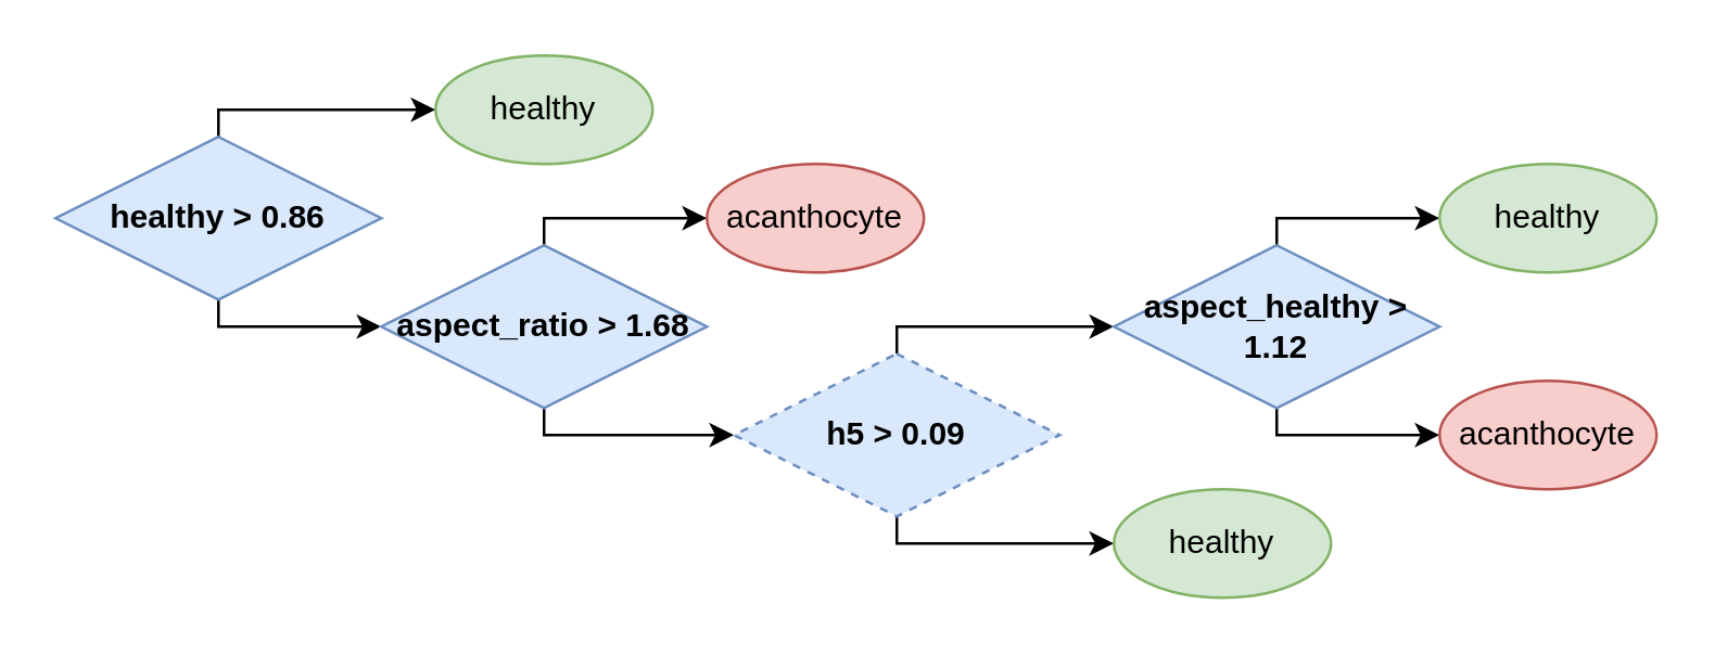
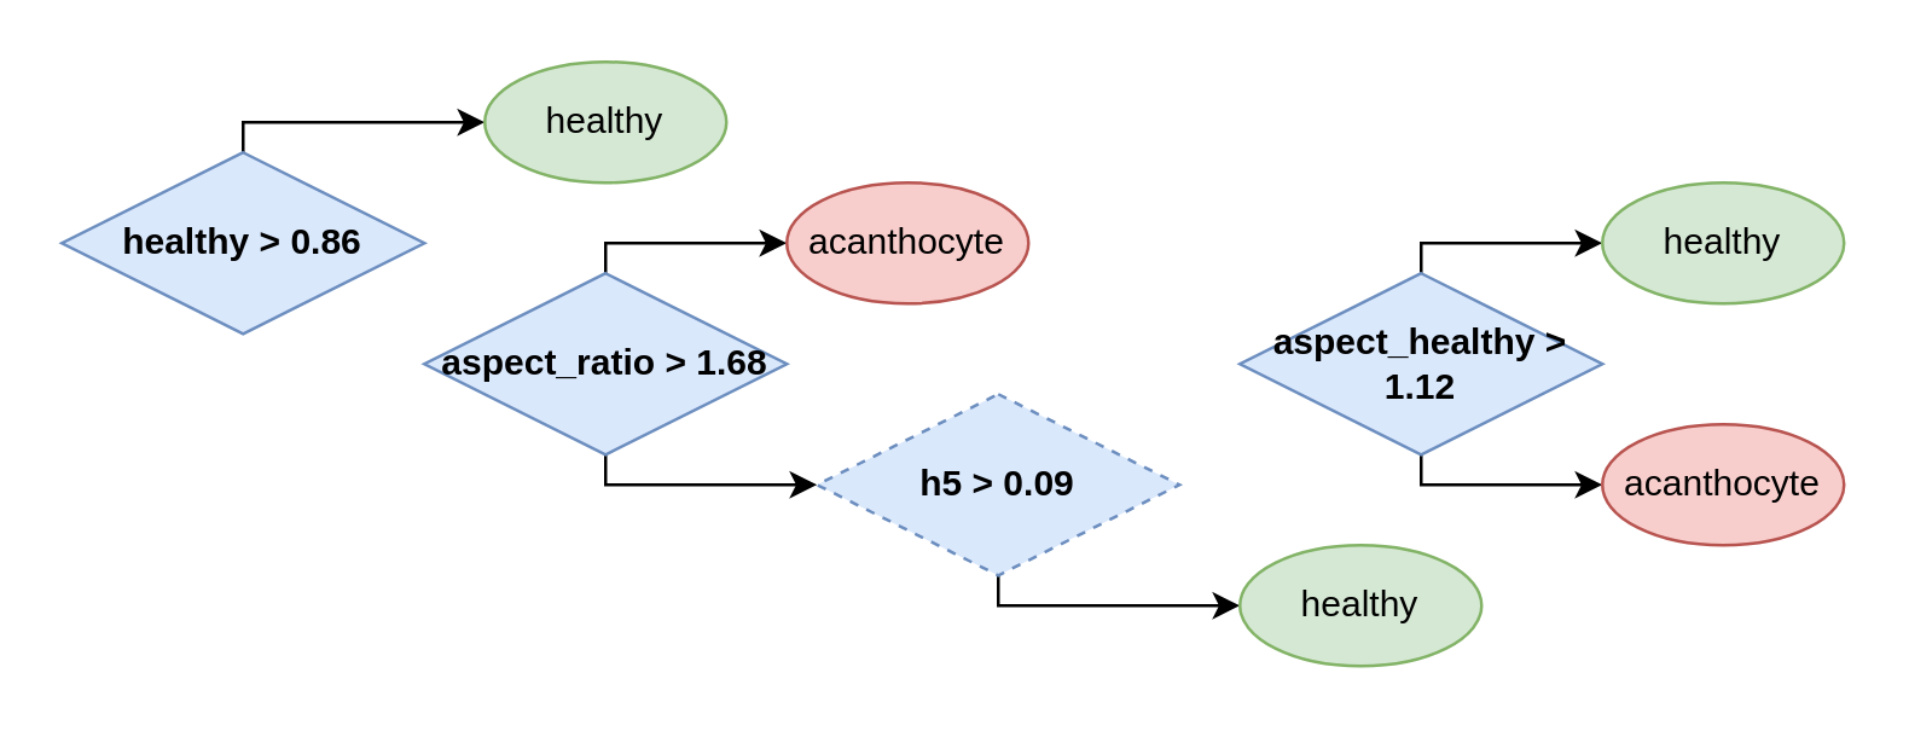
- <mxCell id="2" value="" style="edgeStyle=orthogonalEdgeStyle;rounded=0;orthogonalLoop=1;jettySize=auto;html=1;entryX=0;entryY=0.5;entryDx=0;entryDy=0;" edge="1" parent="1" source="4" target="7"><mxGeometry relative="1" as="geometry"><mxPoint x="80" y="200" as="targetPoint" /><Array as="points"><mxPoint x="80" y="120" /></Array></mxGeometry></mxCell>
- <mxCell id="11" value="" style="edgeStyle=orthogonalEdgeStyle;rounded=0;orthogonalLoop=1;jettySize=auto;html=1;entryX=0;entryY=0.5;entryDx=0;entryDy=0;" edge="1" parent="1" source="12" target="16"><mxGeometry relative="1" as="geometry"><mxPoint x="370" y="140" as="targetPoint" /><Array as="points"><mxPoint x="330" y="140" /></Array></mxGeometry></mxCell>
